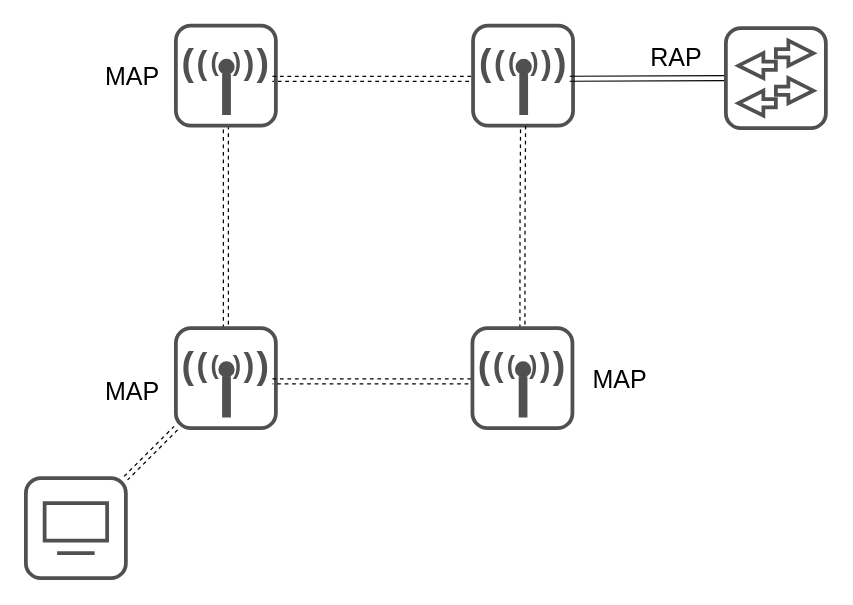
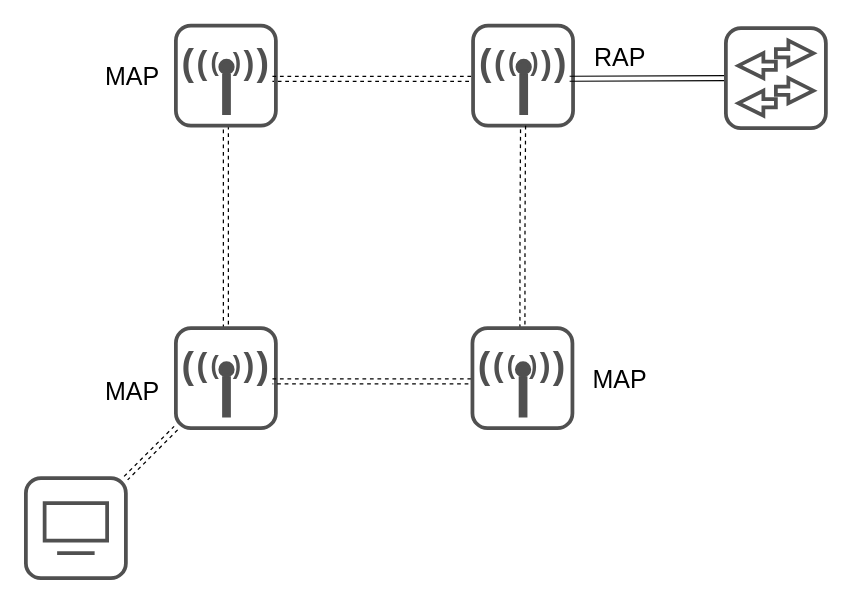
- <mxCell id="45" value="&lt;font style=&quot;font-size: 20px;&quot;&gt;RAP&lt;/font&gt;" style="text;html=1;align=center;verticalAlign=middle;resizable=0;points=[];autosize=1;strokeColor=none;fillColor=none;" vertex="1" parent="1"><mxGeometry x="510" y="25" width="60" height="40" as="geometry" /></mxCell>
+ <mxCell id="45" value="&lt;font style=&quot;font-size: 20px;&quot;&gt;RAP&lt;/font&gt;" style="text;html=1;align=center;verticalAlign=middle;resizable=0;points=[];autosize=1;strokeColor=none;fillColor=none;" vertex="1" parent="1"><mxGeometry x="465" y="25" width="60" height="40" as="geometry" /></mxCell>
